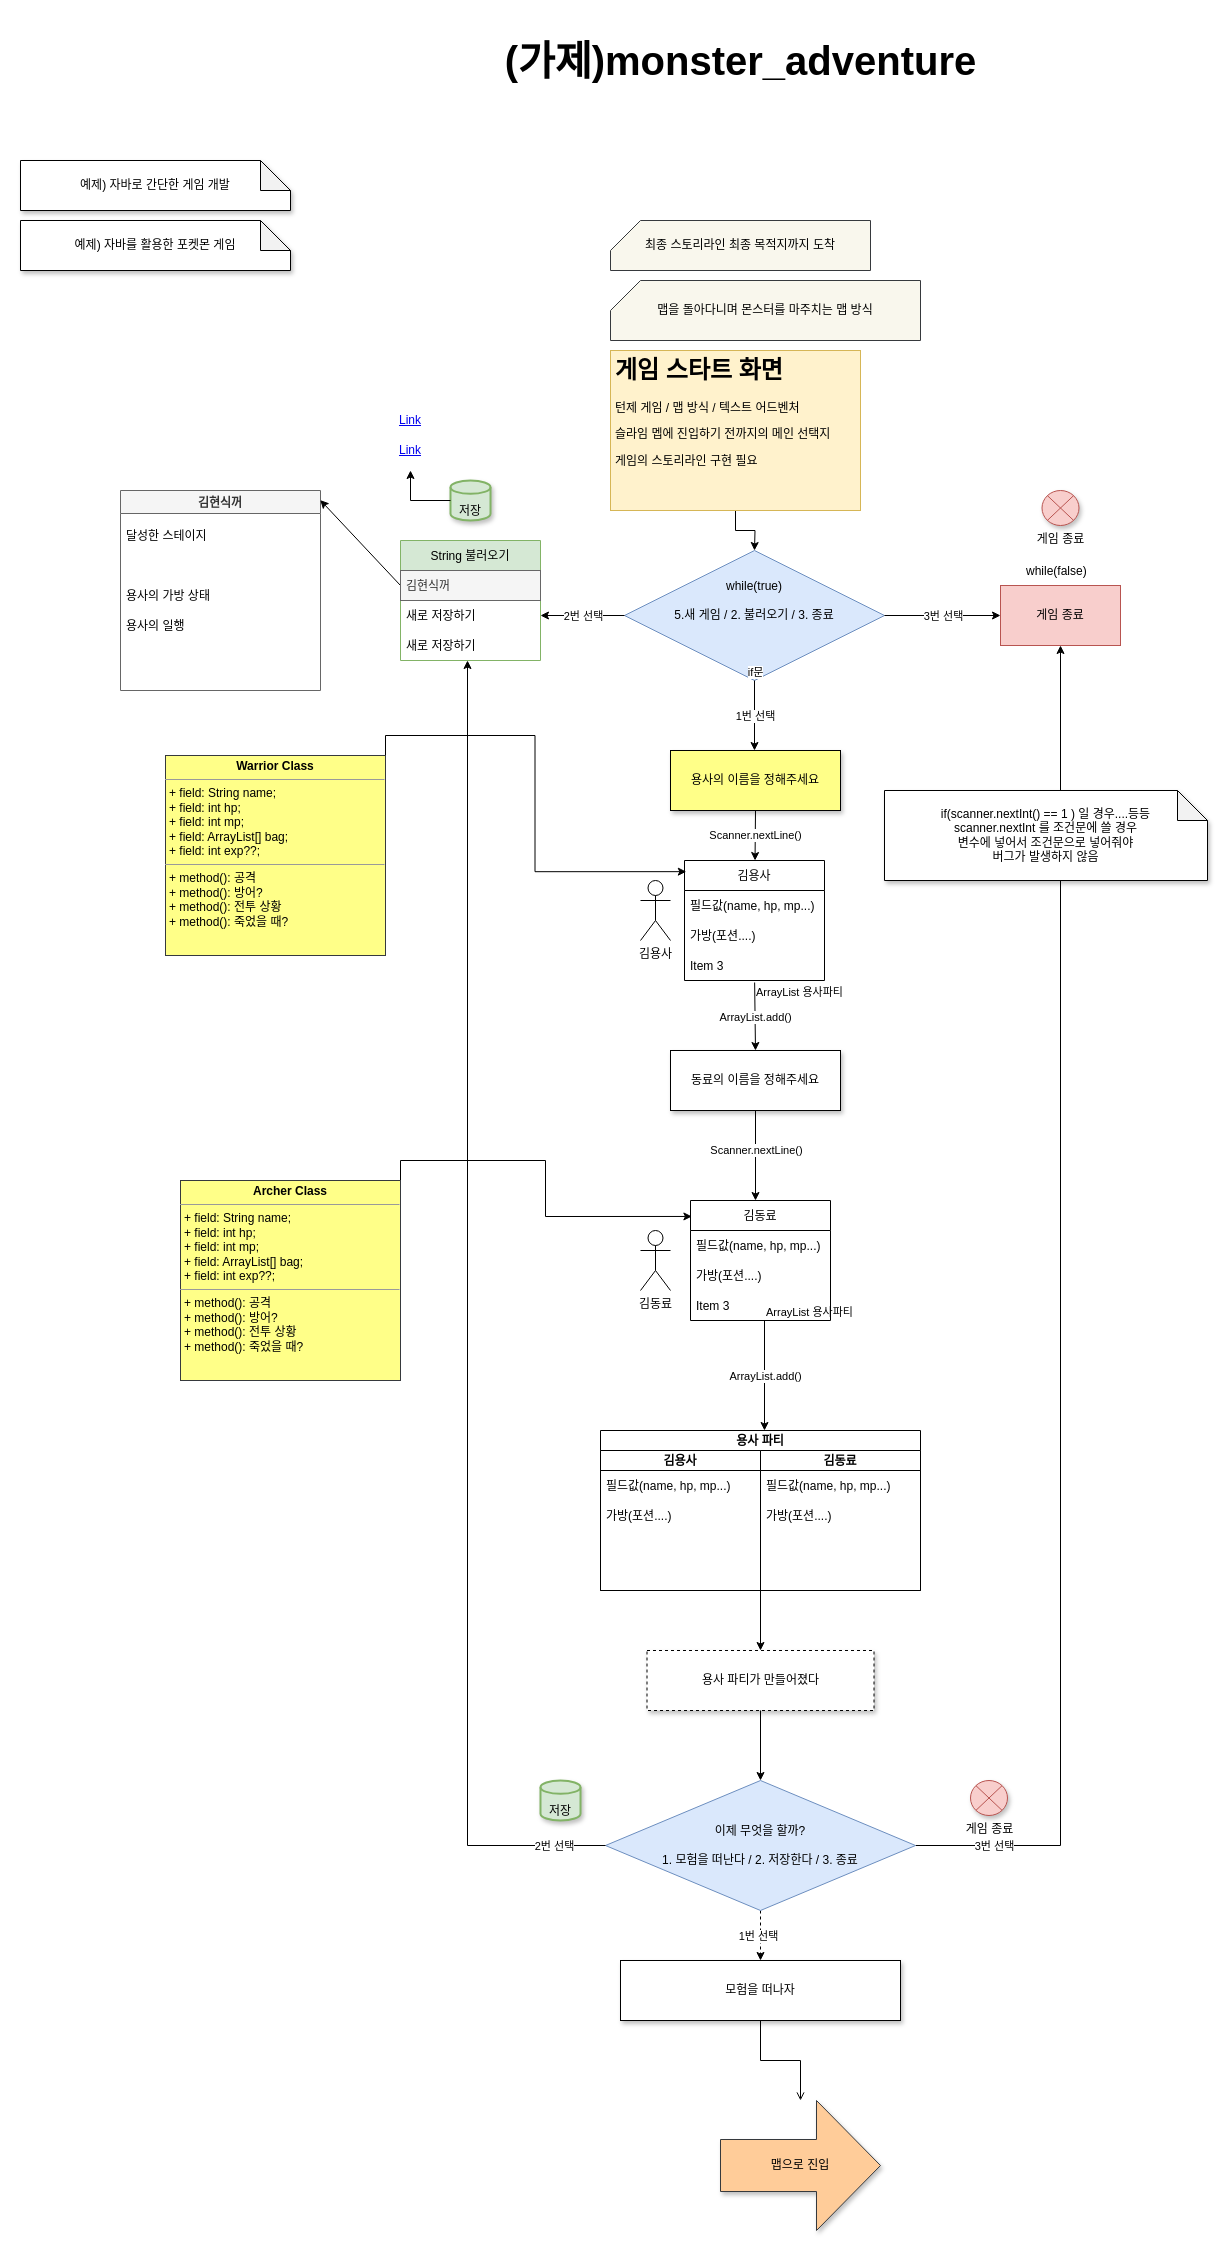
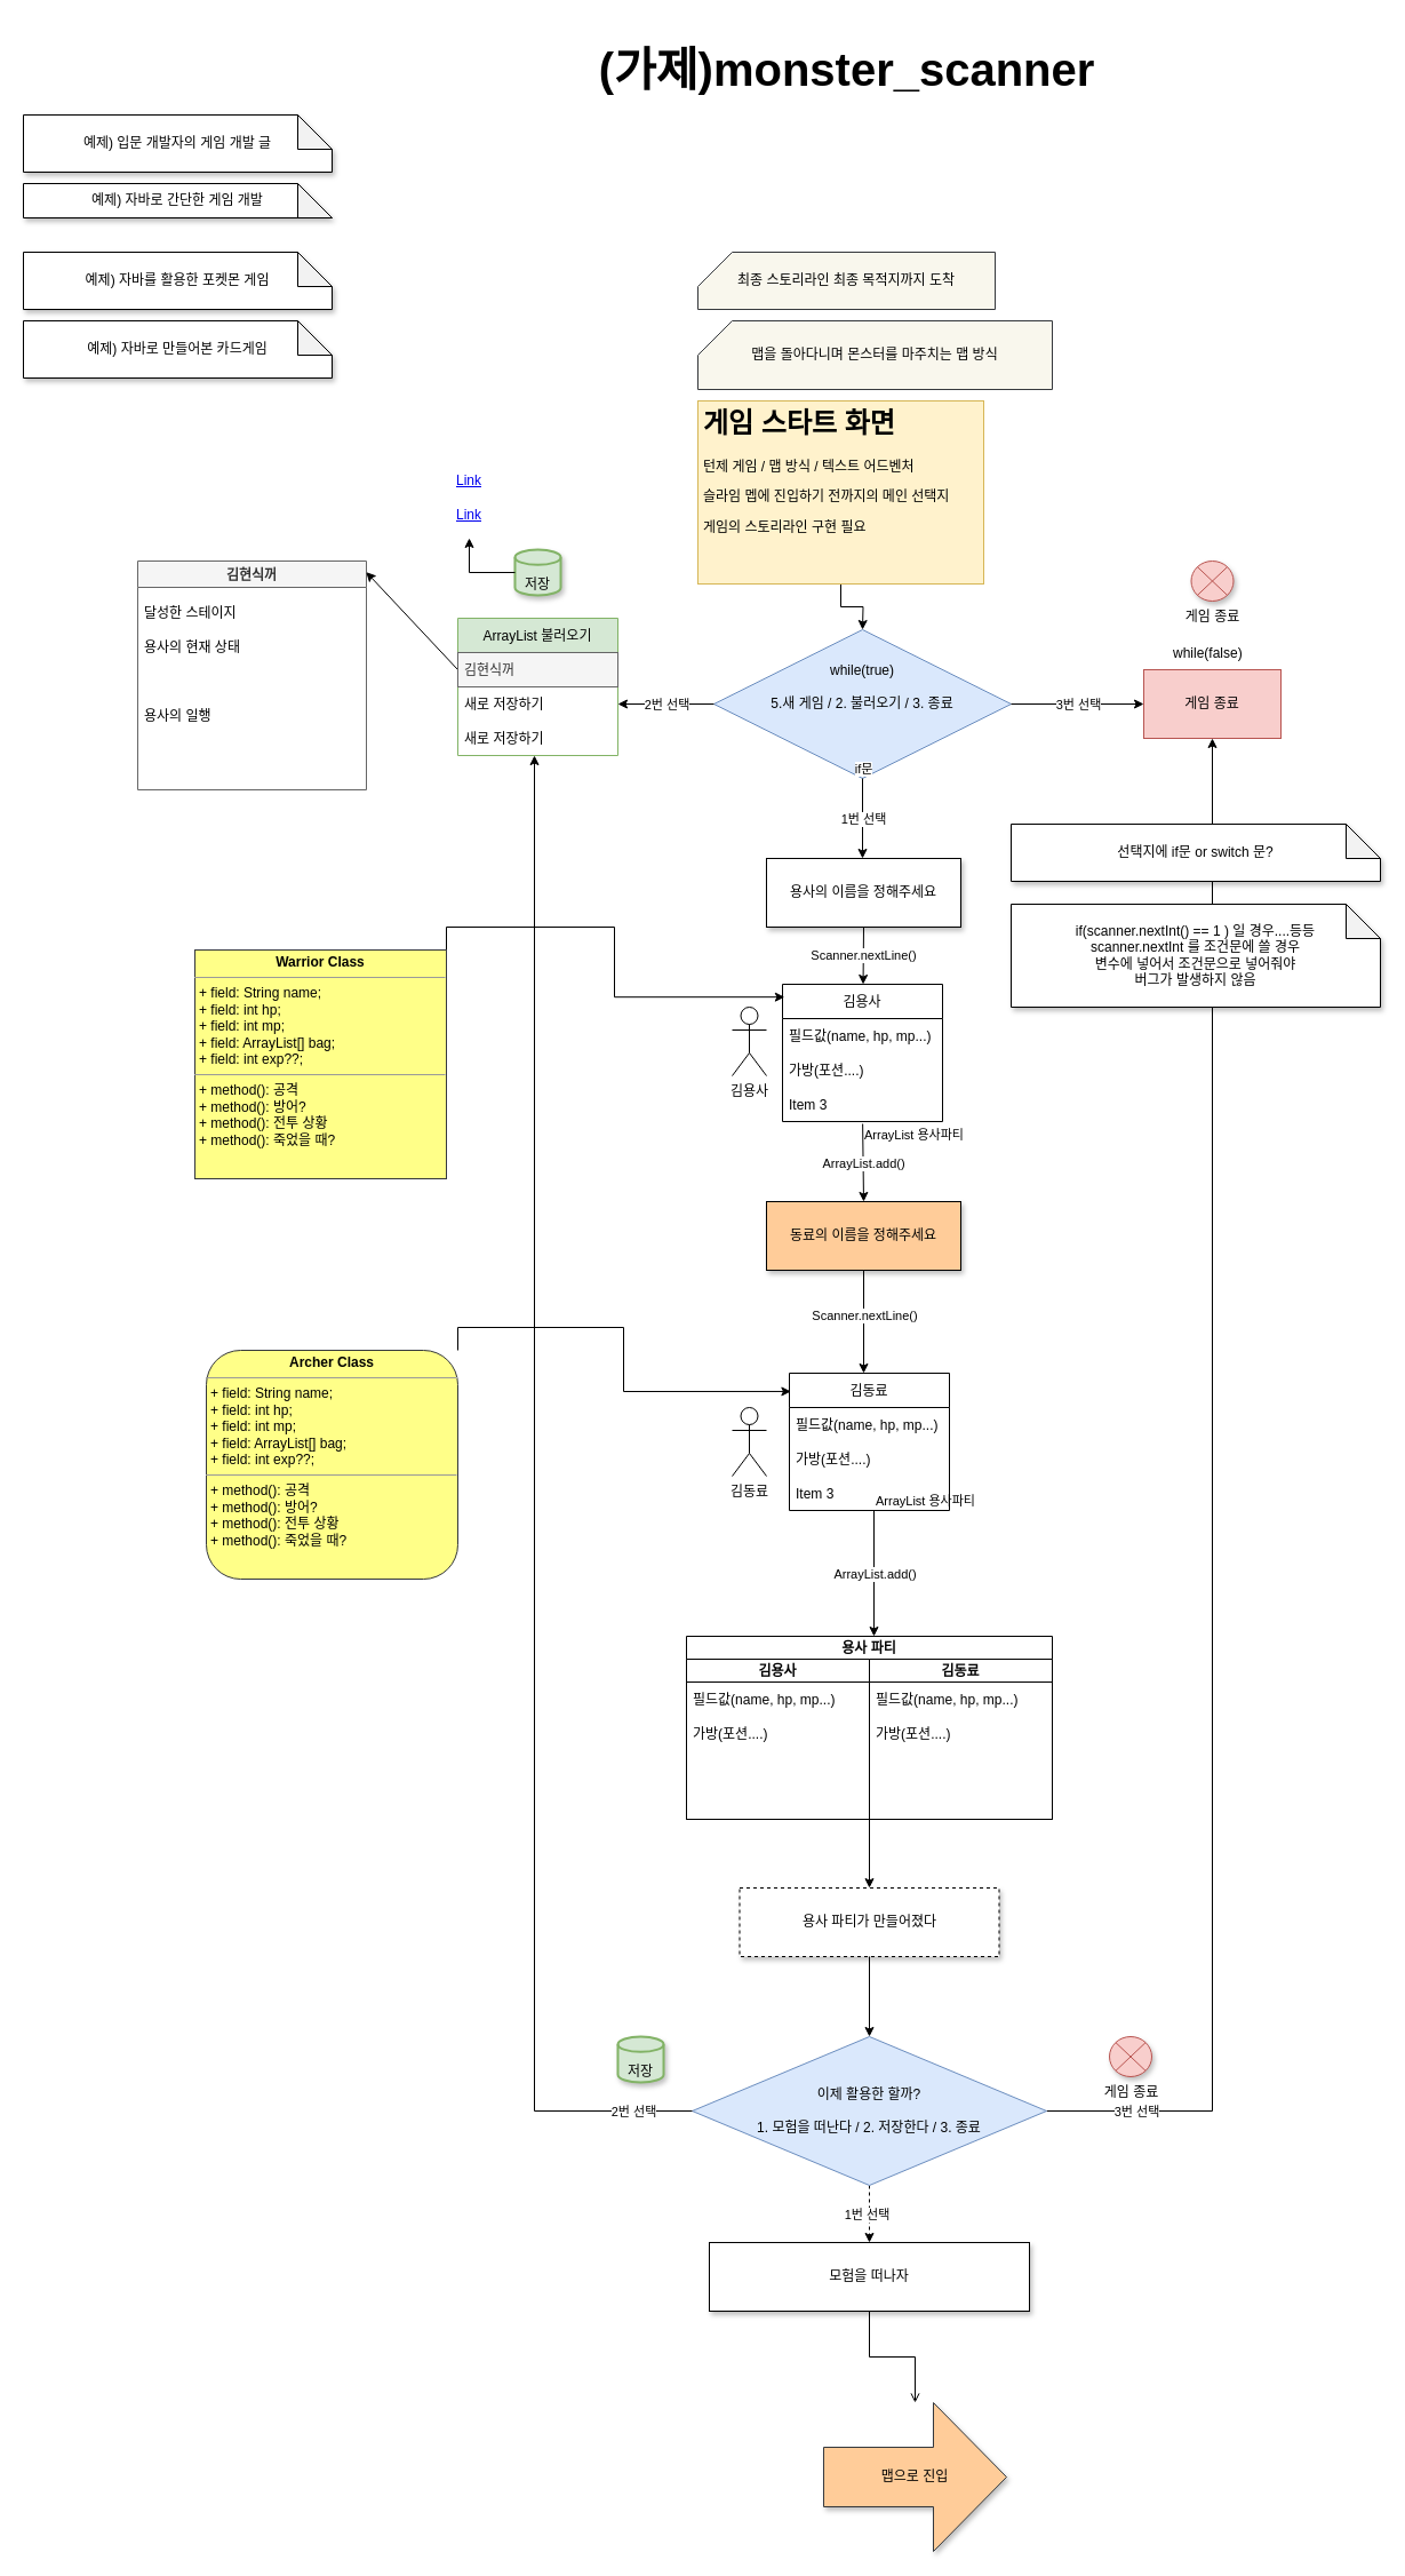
- <mxCell id="82" value="&lt;font style=&quot;font-size: 40px;&quot;&gt;(가제)monster_adventure&lt;/font&gt;" style="text;strokeColor=none;fillColor=none;html=1;fontSize=24;fontStyle=1;verticalAlign=middle;align=center;shadow=1;" parent="1" vertex="1"><mxGeometry x="480" y="20" width="520" height="80" as="geometry" /></mxCell>
+ <mxCell id="82" value="&lt;font style=&quot;font-size: 40px;&quot;&gt;(가제)monster_scanner&lt;/font&gt;" style="text;strokeColor=none;fillColor=none;html=1;fontSize=24;fontStyle=1;verticalAlign=middle;align=center;shadow=1;" parent="1" vertex="1"><mxGeometry x="480" y="20" width="520" height="80" as="geometry" /></mxCell>
+ <mxCell id="81" value="예제) 입문 개발자의 게임 개발 글" style="shape=note;whiteSpace=wrap;html=1;backgroundOutline=1;darkOpacity=0.05;shadow=1;strokeColor=default;fillColor=default;" parent="1" vertex="1"><mxGeometry x="20" y="100" width="270" height="50" as="geometry" /></mxCell>
- <mxCell id="83" value="예제) 자바로 간단한 게임 개발" style="shape=note;whiteSpace=wrap;html=1;backgroundOutline=1;darkOpacity=0.05;shadow=1;strokeColor=default;fillColor=default;" parent="1" vertex="1"><mxGeometry x="20" y="160" width="270" height="50" as="geometry" /></mxCell>
+ <mxCell id="83" value="예제) 자바로 간단한 게임 개발" style="shape=note;whiteSpace=wrap;html=1;backgroundOutline=1;darkOpacity=0.05;shadow=1;strokeColor=default;fillColor=default;" parent="1" vertex="1"><mxGeometry x="20" y="160" width="270" height="30" as="geometry" /></mxCell>
+ <mxCell id="85" value="예제) 자바로 만들어본 카드게임" style="shape=note;whiteSpace=wrap;html=1;backgroundOutline=1;darkOpacity=0.05;shadow=1;strokeColor=default;fillColor=default;" parent="1" vertex="1"><mxGeometry x="20" y="280" width="270" height="50" as="geometry" /></mxCell>
- <mxCell id="55" value="String 불러오기" style="swimlane;fontStyle=0;childLayout=stackLayout;horizontal=1;startSize=30;horizontalStack=0;resizeParent=1;resizeParentMax=0;resizeLast=0;collapsible=1;marginBottom=0;fillColor=#d5e8d4;strokeColor=#82b366;" parent="54" vertex="1"><mxGeometry y="60" width="140" height="120" as="geometry" /></mxCell>
+ <mxCell id="55" value="ArrayList 불러오기" style="swimlane;fontStyle=0;childLayout=stackLayout;horizontal=1;startSize=30;horizontalStack=0;resizeParent=1;resizeParentMax=0;resizeLast=0;collapsible=1;marginBottom=0;fillColor=#d5e8d4;strokeColor=#82b366;" parent="54" vertex="1"><mxGeometry y="60" width="140" height="120" as="geometry" /></mxCell>
+ <mxCell id="15" value="용사의 현재 상태" style="text;strokeColor=none;fillColor=none;align=left;verticalAlign=middle;spacingLeft=4;spacingRight=4;overflow=hidden;points=[[0,0.5],[1,0.5]];portConstraint=eastwest;rotatable=0;" parent="14" vertex="1"><mxGeometry y="60" width="200" height="30" as="geometry" /></mxCell>
- <mxCell id="16" value="용사의 가방 상태" style="text;strokeColor=none;fillColor=none;align=left;verticalAlign=middle;spacingLeft=4;spacingRight=4;overflow=hidden;points=[[0,0.5],[1,0.5]];portConstraint=eastwest;rotatable=0;" parent="14" vertex="1"><mxGeometry y="90" width="200" height="30" as="geometry" /></mxCell>
+ <mxCell id="41" value="선택지에 if문 or switch 문?" style="shape=note;whiteSpace=wrap;html=1;backgroundOutline=1;darkOpacity=0.05;shadow=1;" parent="1" vertex="1"><mxGeometry x="884" y="720" width="323" height="50" as="geometry" /></mxCell>
- <mxCell id="20" value="용사의 이름을 정해주세요" style="rounded=0;whiteSpace=wrap;html=1;shadow=1;fillColor=#ffff88;" parent="1" vertex="1"><mxGeometry x="670" y="750" width="170" height="60" as="geometry" /></mxCell>
+ <mxCell id="20" value="용사의 이름을 정해주세요" style="rounded=0;whiteSpace=wrap;html=1;shadow=1;" parent="1" vertex="1"><mxGeometry x="670" y="750" width="170" height="60" as="geometry" /></mxCell>
- <mxCell id="87" value="&lt;p style=&quot;margin:0px;margin-top:4px;text-align:center;&quot;&gt;&lt;b&gt;Warrior Class&lt;/b&gt;&lt;/p&gt;&lt;hr size=&quot;1&quot;&gt;&lt;p style=&quot;margin:0px;margin-left:4px;&quot;&gt;+ field: String name;&lt;br&gt;&lt;/p&gt;&lt;p style=&quot;margin:0px;margin-left:4px;&quot;&gt;+ field: int hp;&lt;br&gt;&lt;/p&gt;&lt;p style=&quot;margin:0px;margin-left:4px;&quot;&gt;+ field: int mp;&lt;br&gt;&lt;/p&gt;&lt;p style=&quot;margin:0px;margin-left:4px;&quot;&gt;+ field: ArrayList[] bag;&lt;br&gt;&lt;/p&gt;&lt;p style=&quot;margin:0px;margin-left:4px;&quot;&gt;+ field: int exp??;&lt;br&gt;&lt;/p&gt;&lt;hr size=&quot;1&quot;&gt;&lt;p style=&quot;margin:0px;margin-left:4px;&quot;&gt;+ method(): 공격&lt;/p&gt;&lt;p style=&quot;margin:0px;margin-left:4px;&quot;&gt;+ method(): 방어?&lt;br&gt;&lt;/p&gt;&lt;p style=&quot;margin:0px;margin-left:4px;&quot;&gt;+ method(): 전투 상황&lt;br&gt;&lt;/p&gt;&lt;p style=&quot;margin:0px;margin-left:4px;&quot;&gt;+ method(): 죽었을 때?&lt;br&gt;&lt;/p&gt;" style="verticalAlign=top;align=left;overflow=fill;fontSize=12;fontFamily=Helvetica;html=1;fillColor=#ffff88;strokeColor=#36393d;" vertex="1" parent="1"><mxGeometry x="165" y="755" width="220" height="200" as="geometry" /></mxCell>
+ <mxCell id="87" value="&lt;p style=&quot;margin:0px;margin-top:4px;text-align:center;&quot;&gt;&lt;b&gt;Warrior Class&lt;/b&gt;&lt;/p&gt;&lt;hr size=&quot;1&quot;&gt;&lt;p style=&quot;margin:0px;margin-left:4px;&quot;&gt;+ field: String name;&lt;br&gt;&lt;/p&gt;&lt;p style=&quot;margin:0px;margin-left:4px;&quot;&gt;+ field: int hp;&lt;br&gt;&lt;/p&gt;&lt;p style=&quot;margin:0px;margin-left:4px;&quot;&gt;+ field: int mp;&lt;br&gt;&lt;/p&gt;&lt;p style=&quot;margin:0px;margin-left:4px;&quot;&gt;+ field: ArrayList[] bag;&lt;br&gt;&lt;/p&gt;&lt;p style=&quot;margin:0px;margin-left:4px;&quot;&gt;+ field: int exp??;&lt;br&gt;&lt;/p&gt;&lt;hr size=&quot;1&quot;&gt;&lt;p style=&quot;margin:0px;margin-left:4px;&quot;&gt;+ method(): 공격&lt;/p&gt;&lt;p style=&quot;margin:0px;margin-left:4px;&quot;&gt;+ method(): 방어?&lt;br&gt;&lt;/p&gt;&lt;p style=&quot;margin:0px;margin-left:4px;&quot;&gt;+ method(): 전투 상황&lt;br&gt;&lt;/p&gt;&lt;p style=&quot;margin:0px;margin-left:4px;&quot;&gt;+ method(): 죽었을 때?&lt;br&gt;&lt;/p&gt;" style="verticalAlign=top;align=left;overflow=fill;fontSize=12;fontFamily=Helvetica;html=1;fillColor=#ffff88;strokeColor=#36393d;" vertex="1" parent="1"><mxGeometry x="170" y="830" width="220" height="200" as="geometry" /></mxCell>
- <mxCell id="21" value="동료의 이름을 정해주세요" style="rounded=0;whiteSpace=wrap;html=1;shadow=1;" parent="1" vertex="1"><mxGeometry x="670" y="1050" width="170" height="60" as="geometry" /></mxCell>
+ <mxCell id="21" value="동료의 이름을 정해주세요" style="rounded=0;whiteSpace=wrap;html=1;shadow=1;fillColor=#ffcc99;" parent="1" vertex="1"><mxGeometry x="670" y="1050" width="170" height="60" as="geometry" /></mxCell>
- <mxCell id="89" value="&lt;p style=&quot;margin:0px;margin-top:4px;text-align:center;&quot;&gt;&lt;b&gt;Archer Class&lt;/b&gt;&lt;/p&gt;&lt;hr size=&quot;1&quot;&gt;&lt;p style=&quot;margin:0px;margin-left:4px;&quot;&gt;+ field: String name;&lt;br&gt;&lt;/p&gt;&lt;p style=&quot;margin:0px;margin-left:4px;&quot;&gt;+ field: int hp;&lt;br&gt;&lt;/p&gt;&lt;p style=&quot;margin:0px;margin-left:4px;&quot;&gt;+ field: int mp;&lt;br&gt;&lt;/p&gt;&lt;p style=&quot;margin:0px;margin-left:4px;&quot;&gt;+ field: ArrayList[] bag;&lt;br&gt;&lt;/p&gt;&lt;p style=&quot;margin:0px;margin-left:4px;&quot;&gt;+ field: int exp??;&lt;br&gt;&lt;/p&gt;&lt;hr size=&quot;1&quot;&gt;&lt;p style=&quot;margin:0px;margin-left:4px;&quot;&gt;+ method(): 공격&lt;/p&gt;&lt;p style=&quot;margin:0px;margin-left:4px;&quot;&gt;+ method(): 방어?&lt;br&gt;&lt;/p&gt;&lt;p style=&quot;margin:0px;margin-left:4px;&quot;&gt;+ method(): 전투 상황&lt;br&gt;&lt;/p&gt;&lt;p style=&quot;margin:0px;margin-left:4px;&quot;&gt;+ method(): 죽었을 때?&lt;br&gt;&lt;/p&gt;" style="verticalAlign=top;align=left;overflow=fill;fontSize=12;fontFamily=Helvetica;html=1;fillColor=#ffff88;strokeColor=#36393d;" vertex="1" parent="1"><mxGeometry x="180" y="1180" width="220" height="200" as="geometry" /></mxCell>
+ <mxCell id="89" value="&lt;p style=&quot;margin:0px;margin-top:4px;text-align:center;&quot;&gt;&lt;b&gt;Archer Class&lt;/b&gt;&lt;/p&gt;&lt;hr size=&quot;1&quot;&gt;&lt;p style=&quot;margin:0px;margin-left:4px;&quot;&gt;+ field: String name;&lt;br&gt;&lt;/p&gt;&lt;p style=&quot;margin:0px;margin-left:4px;&quot;&gt;+ field: int hp;&lt;br&gt;&lt;/p&gt;&lt;p style=&quot;margin:0px;margin-left:4px;&quot;&gt;+ field: int mp;&lt;br&gt;&lt;/p&gt;&lt;p style=&quot;margin:0px;margin-left:4px;&quot;&gt;+ field: ArrayList[] bag;&lt;br&gt;&lt;/p&gt;&lt;p style=&quot;margin:0px;margin-left:4px;&quot;&gt;+ field: int exp??;&lt;br&gt;&lt;/p&gt;&lt;hr size=&quot;1&quot;&gt;&lt;p style=&quot;margin:0px;margin-left:4px;&quot;&gt;+ method(): 공격&lt;/p&gt;&lt;p style=&quot;margin:0px;margin-left:4px;&quot;&gt;+ method(): 방어?&lt;br&gt;&lt;/p&gt;&lt;p style=&quot;margin:0px;margin-left:4px;&quot;&gt;+ method(): 전투 상황&lt;br&gt;&lt;/p&gt;&lt;p style=&quot;margin:0px;margin-left:4px;&quot;&gt;+ method(): 죽었을 때?&lt;br&gt;&lt;/p&gt;" style="verticalAlign=top;align=left;overflow=fill;fontSize=12;fontFamily=Helvetica;html=1;fillColor=#ffff88;strokeColor=#36393d;rounded=1;" vertex="1" parent="1"><mxGeometry x="180" y="1180" width="220" height="200" as="geometry" /></mxCell>
- <mxCell id="46" value="이제 무엇을 할까?&lt;br&gt;&lt;br&gt;1. 모험을 떠난다 / 2. 저장한다 / 3. 종료" style="rhombus;whiteSpace=wrap;html=1;shadow=0;fillColor=#dae8fc;strokeColor=#6c8ebf;" parent="1" vertex="1"><mxGeometry x="605" y="1780" width="310" height="130" as="geometry" /></mxCell>
+ <mxCell id="46" value="이제 활용한 할까?&lt;br&gt;&lt;br&gt;1. 모험을 떠난다 / 2. 저장한다 / 3. 종료" style="rhombus;whiteSpace=wrap;html=1;shadow=0;fillColor=#dae8fc;strokeColor=#6c8ebf;" parent="1" vertex="1"><mxGeometry x="605" y="1780" width="310" height="130" as="geometry" /></mxCell>
